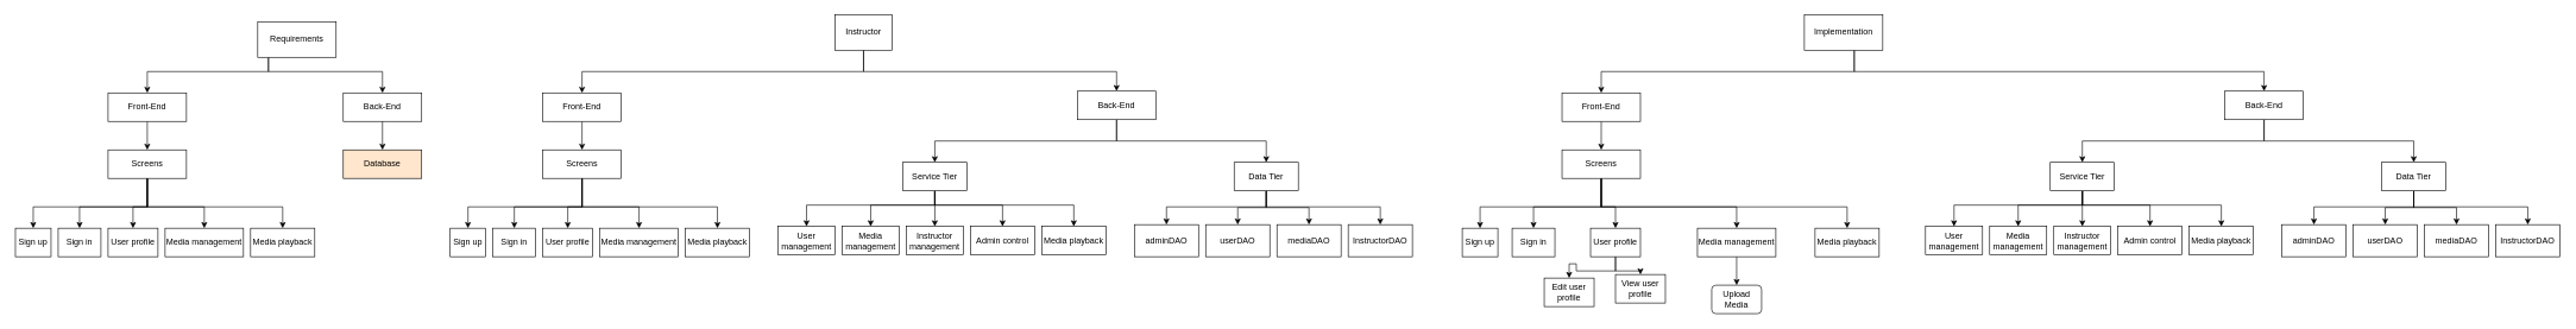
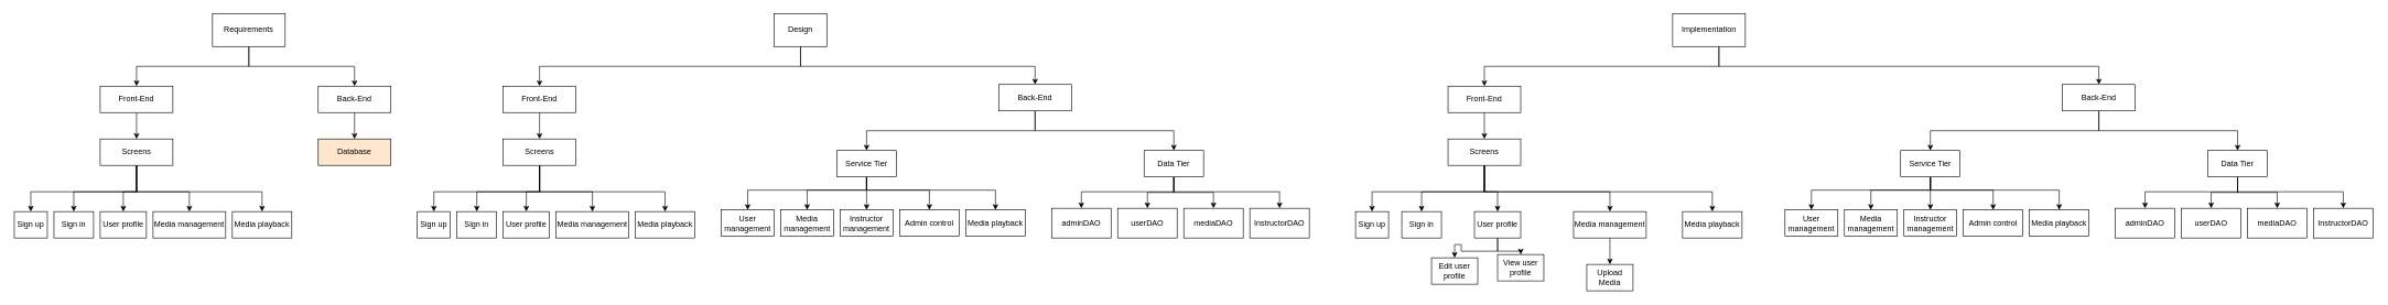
- <mxCell id="44" value="Instructor" style="rounded=0;whiteSpace=wrap;html=1;" vertex="1" parent="1"><mxGeometry x="1170" y="20" width="80" height="50" as="geometry" /></mxCell>
+ <mxCell id="44" value="Design" style="rounded=0;whiteSpace=wrap;html=1;" vertex="1" parent="1"><mxGeometry x="1170" y="20" width="80" height="50" as="geometry" /></mxCell>
- <mxCell id="20" value="Requirements" style="rounded=0;whiteSpace=wrap;html=1;" vertex="1" parent="1"><mxGeometry x="360" y="30" width="110" height="50" as="geometry" /></mxCell>
+ <mxCell id="20" value="Requirements" style="rounded=0;whiteSpace=wrap;html=1;" vertex="1" parent="1"><mxGeometry x="320" y="20" width="110" height="50" as="geometry" /></mxCell>
- <mxCell id="104" value="Upload Media" style="whiteSpace=wrap;html=1;rounded=1;" vertex="1" parent="1"><mxGeometry x="2400" y="400" width="70" height="40" as="geometry" /></mxCell>
+ <mxCell id="104" value="Upload Media" style="rounded=0;whiteSpace=wrap;html=1;" vertex="1" parent="1"><mxGeometry x="2400" y="400" width="70" height="40" as="geometry" /></mxCell>
